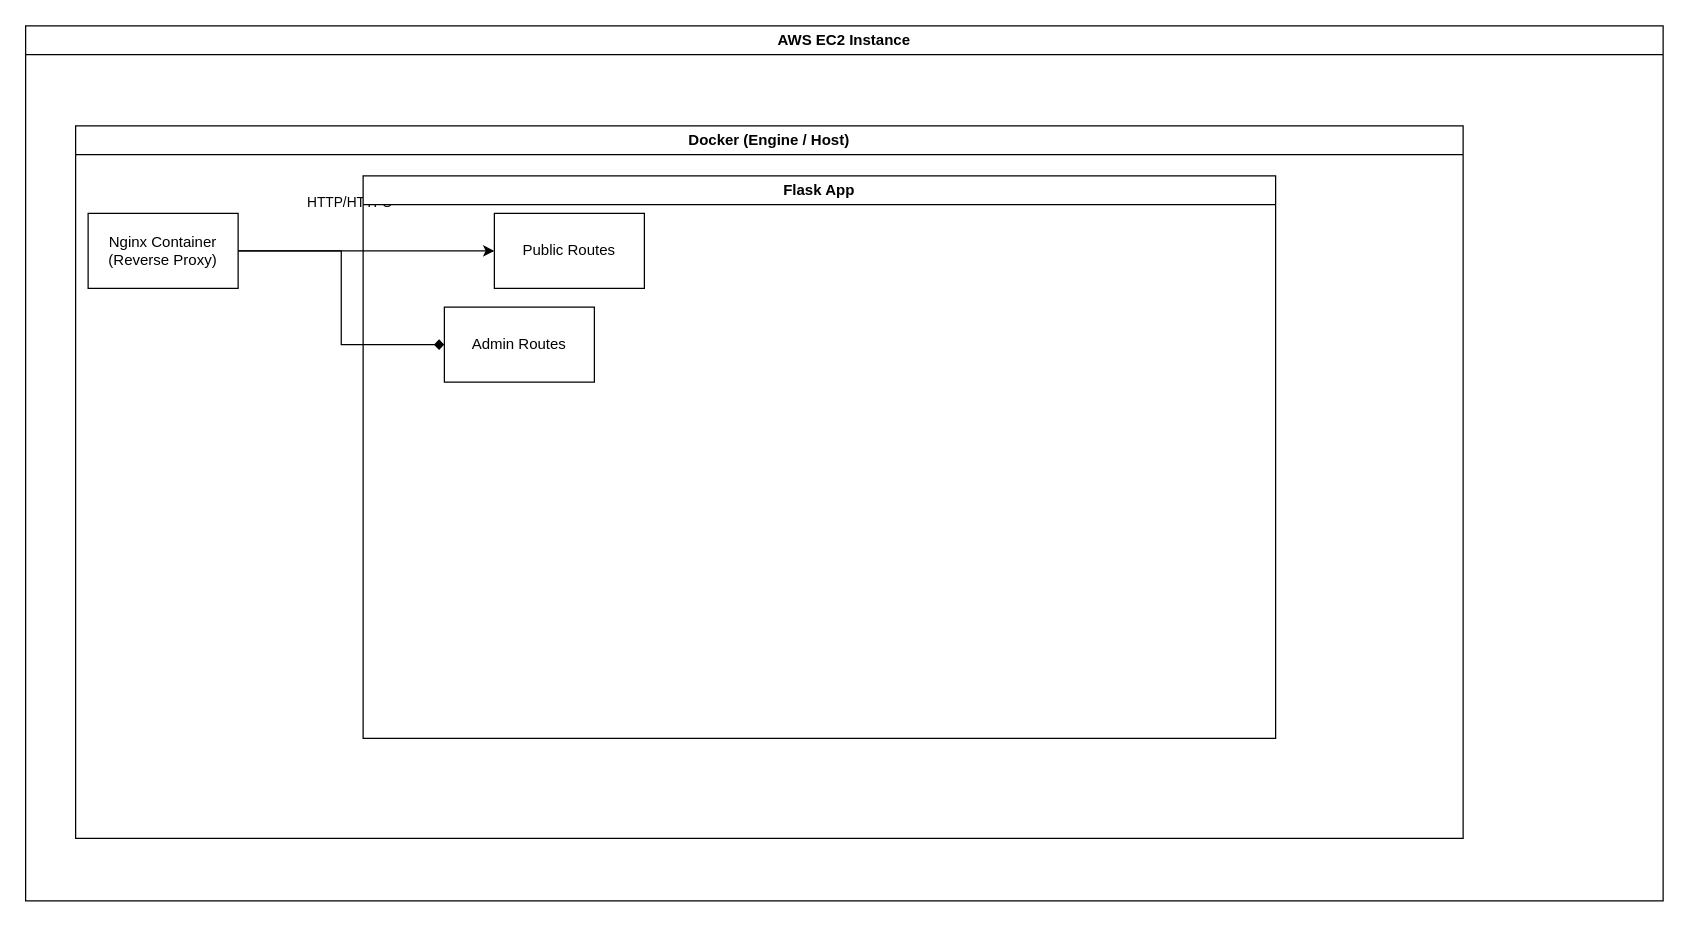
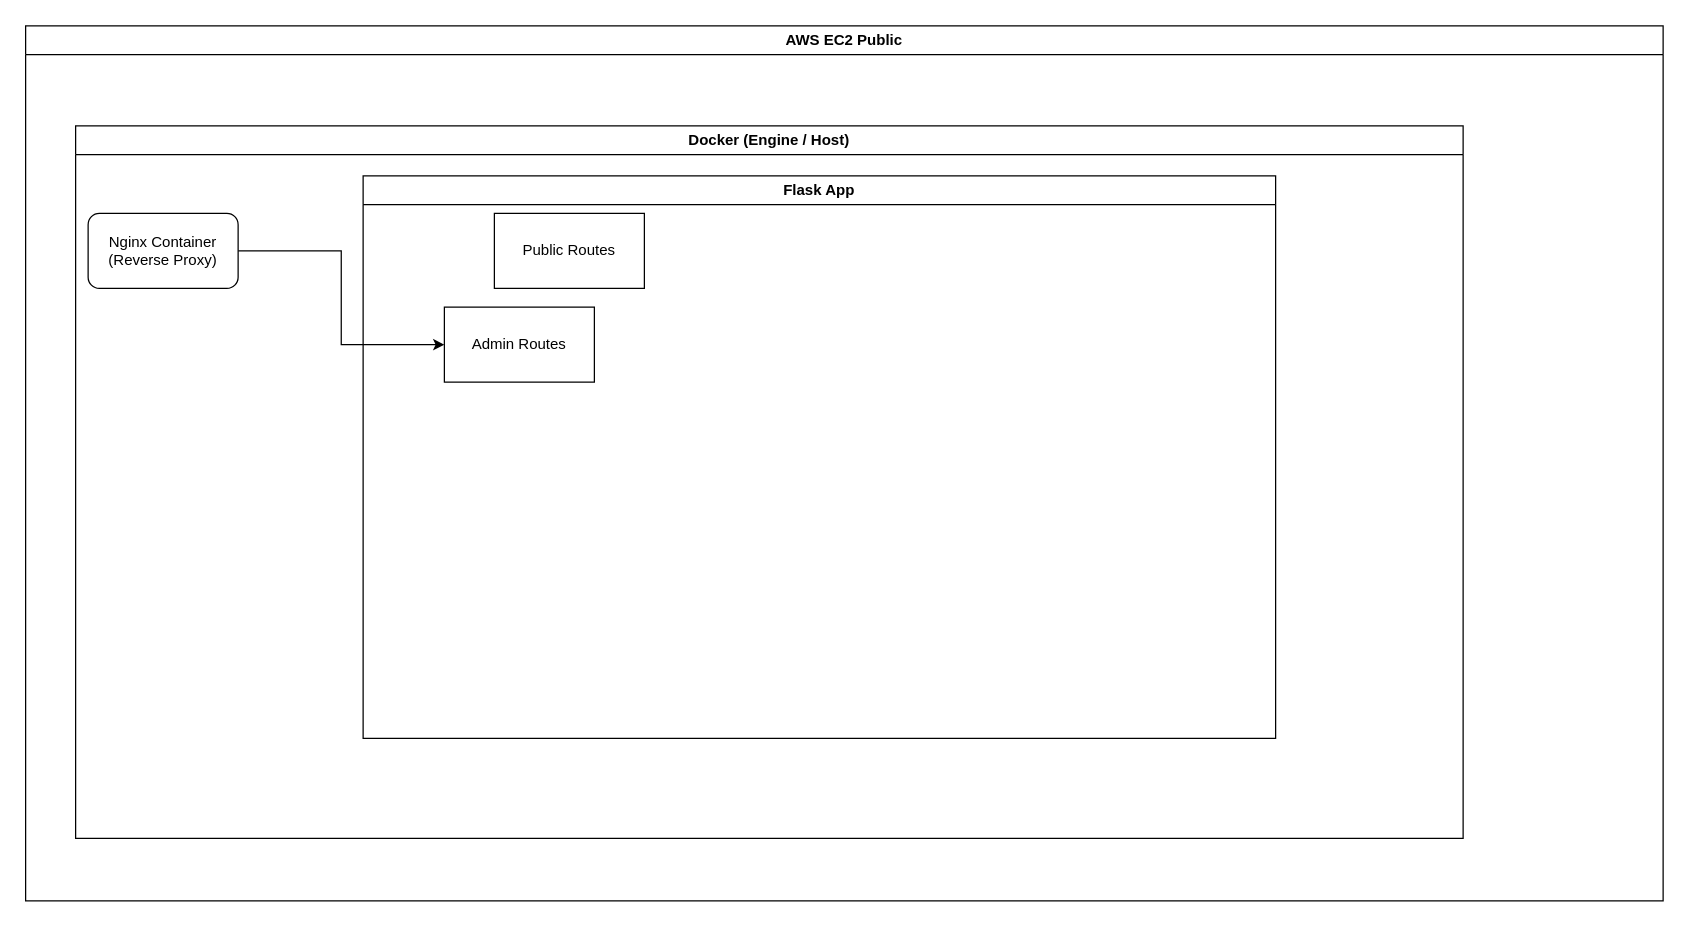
- <mxCell id="2" value="AWS EC2 Instance" style="swimlane;whiteSpace=wrap;html=1;" vertex="1" parent="1"><mxGeometry x="20" y="20" width="1310" height="700" as="geometry" /></mxCell>
+ <mxCell id="2" value="AWS EC2 Public" style="swimlane;whiteSpace=wrap;html=1;" vertex="1" parent="1"><mxGeometry x="20" y="20" width="1310" height="700" as="geometry" /></mxCell>
- <mxCell id="7" value="Nginx Container&lt;div&gt;(Reverse Proxy)&lt;/div&gt;" style="rounded=0;whiteSpace=wrap;html=1;" vertex="1" parent="3"><mxGeometry x="10" y="70" width="120" height="60" as="geometry" /></mxCell>
+ <mxCell id="7" value="Nginx Container&lt;div&gt;(Reverse Proxy)&lt;/div&gt;" style="whiteSpace=wrap;html=1;rounded=1;" vertex="1" parent="3"><mxGeometry x="10" y="70" width="120" height="60" as="geometry" /></mxCell>
- <mxCell id="4" style="edgeStyle=orthogonalEdgeStyle;rounded=0;orthogonalLoop=1;jettySize=auto;html=1;exitX=1;exitY=0.5;exitDx=0;exitDy=0;entryX=0;entryY=0.5;entryDx=0;entryDy=0;" edge="1" parent="3" source="7" target="9"><mxGeometry relative="1" as="geometry" /></mxCell>
- <mxCell id="5" value="HTTP/HTTPS" style="edgeLabel;html=1;align=center;verticalAlign=middle;resizable=0;points=[];" vertex="1" connectable="0" parent="4"><mxGeometry x="0.455" y="-3" relative="1" as="geometry"><mxPoint x="-61" y="-43" as="offset" /></mxGeometry></mxCell>
- <mxCell id="6" style="edgeStyle=orthogonalEdgeStyle;rounded=0;orthogonalLoop=1;jettySize=auto;html=1;exitX=1;exitY=0.5;exitDx=0;exitDy=0;entryX=0;entryY=0.5;entryDx=0;entryDy=0;endArrow=diamond;" edge="1" parent="3" source="7" target="10"><mxGeometry relative="1" as="geometry" /></mxCell>
+ <mxCell id="6" style="edgeStyle=orthogonalEdgeStyle;rounded=0;orthogonalLoop=1;jettySize=auto;html=1;exitX=1;exitY=0.5;exitDx=0;exitDy=0;entryX=0;entryY=0.5;entryDx=0;entryDy=0;" edge="1" parent="3" source="7" target="10"><mxGeometry relative="1" as="geometry" /></mxCell>
